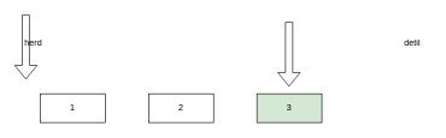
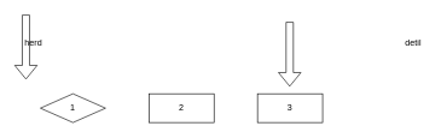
- <mxCell id="2" value="1" style="rounded=0;whiteSpace=wrap;html=1;" vertex="1" parent="1"><mxGeometry x="55" y="130" width="90" height="40" as="geometry" /></mxCell>
+ <mxCell id="2" value="1" style="rhombus;whiteSpace=wrap;html=1;" vertex="1" parent="1"><mxGeometry x="55" y="130" width="90" height="40" as="geometry" /></mxCell>
- <mxCell id="4" value="3" style="rounded=0;whiteSpace=wrap;html=1;fillColor=#d5e8d4;" vertex="1" parent="1"><mxGeometry x="355" y="130" width="90" height="40" as="geometry" /></mxCell>
+ <mxCell id="4" value="3" style="rounded=0;whiteSpace=wrap;html=1;" vertex="1" parent="1"><mxGeometry x="355" y="130" width="90" height="40" as="geometry" /></mxCell>
